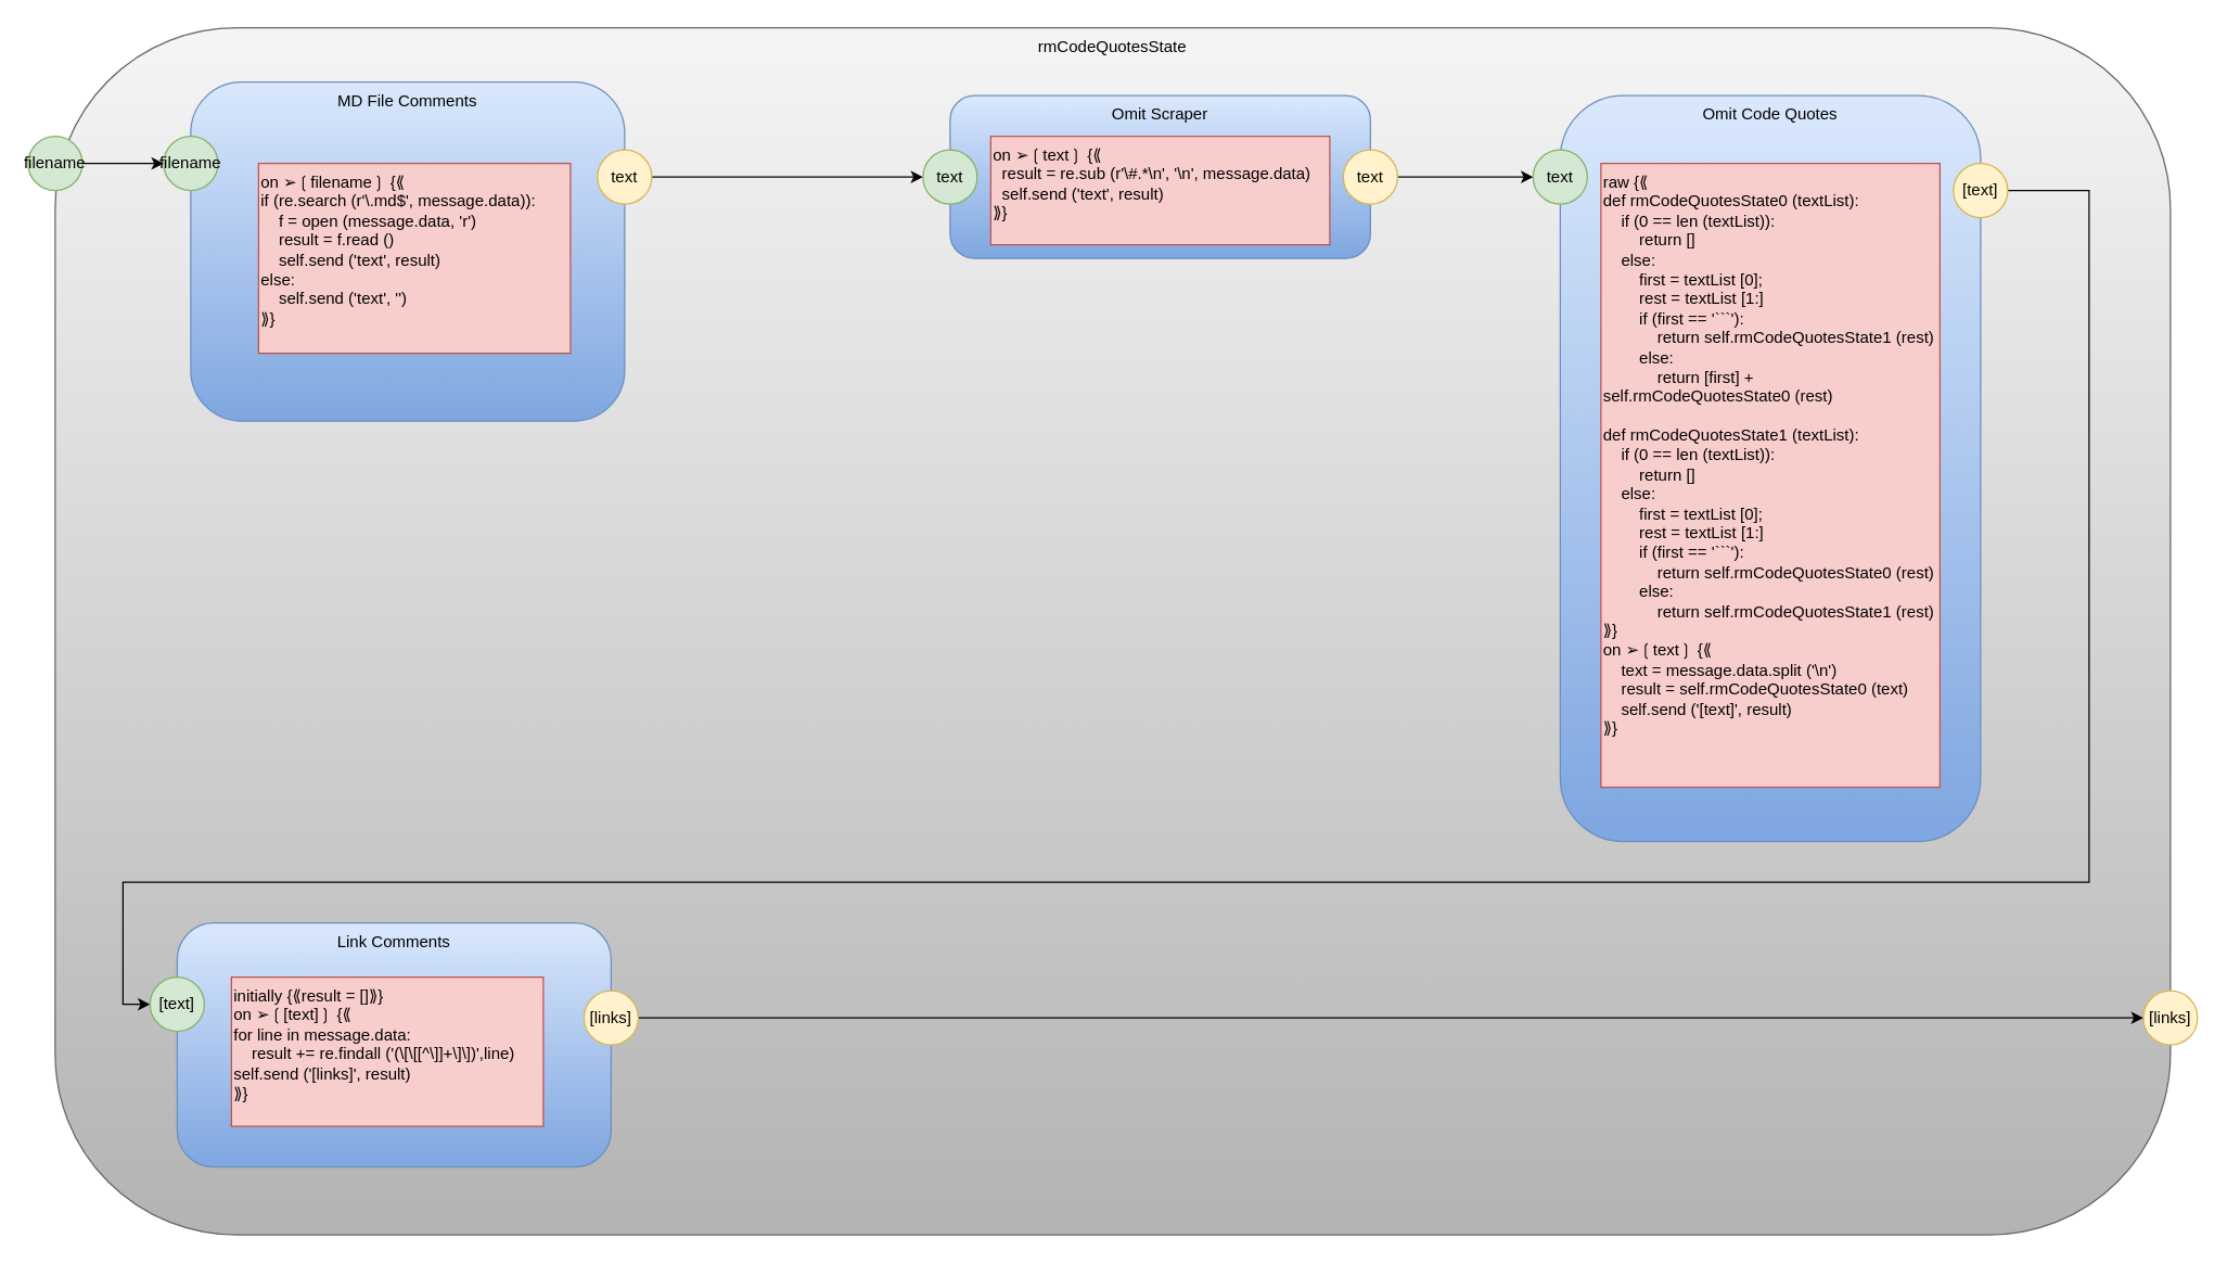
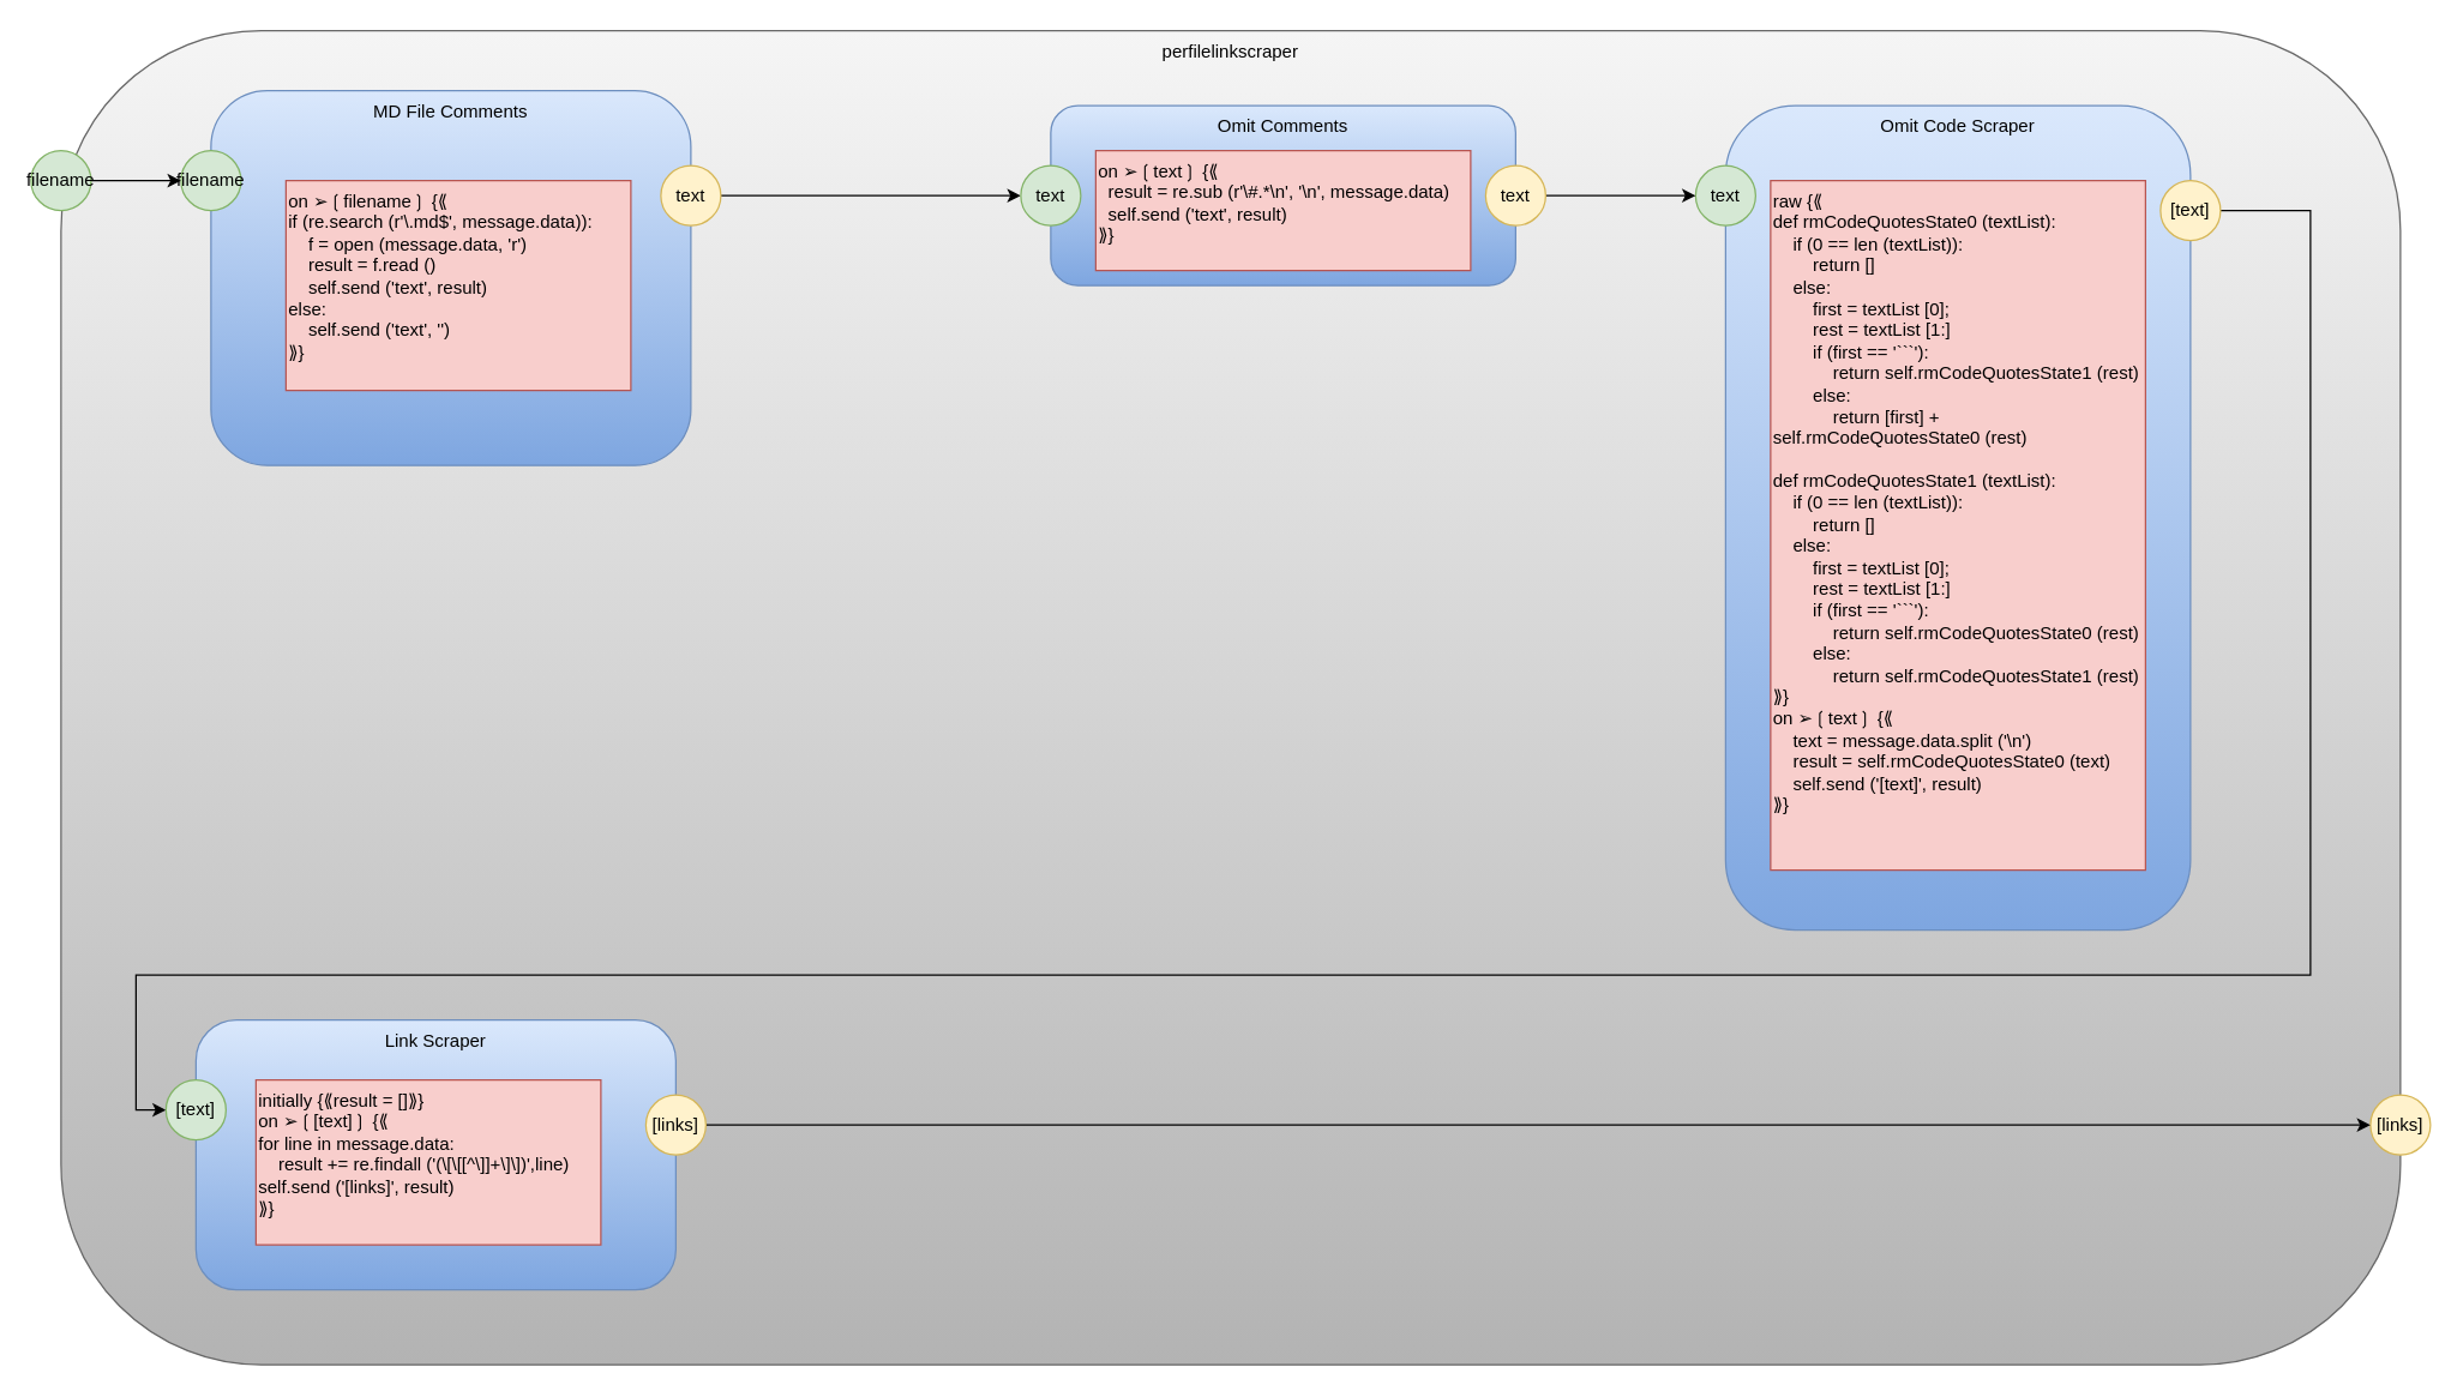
- <mxCell id="2" value="rmCodeQuotesState" style="rounded=1;whiteSpace=wrap;html=1;horizontal=1;verticalAlign=top;fillColor=#f5f5f5;strokeColor=#666666;gradientColor=#b3b3b3;" parent="1" vertex="1"><mxGeometry x="40" y="20" width="1560" height="890" as="geometry" /></mxCell>
+ <mxCell id="2" value="perfilelinkscraper" style="rounded=1;whiteSpace=wrap;html=1;horizontal=1;verticalAlign=top;fillColor=#f5f5f5;strokeColor=#666666;gradientColor=#b3b3b3;" parent="1" vertex="1"><mxGeometry x="40" y="20" width="1560" height="890" as="geometry" /></mxCell>
- <mxCell id="11" value="Omit Scraper" style="rounded=1;whiteSpace=wrap;html=1;horizontal=1;verticalAlign=top;gradientColor=#7ea6e0;fillColor=#dae8fc;strokeColor=#6c8ebf;" parent="1" vertex="1"><mxGeometry x="700" y="70" width="310" height="120" as="geometry" /></mxCell>
+ <mxCell id="11" value="Omit Comments" style="rounded=1;whiteSpace=wrap;html=1;horizontal=1;verticalAlign=top;gradientColor=#7ea6e0;fillColor=#dae8fc;strokeColor=#6c8ebf;" parent="1" vertex="1"><mxGeometry x="700" y="70" width="310" height="120" as="geometry" /></mxCell>
- <mxCell id="7" value="Omit Code Quotes" style="rounded=1;whiteSpace=wrap;html=1;horizontal=1;verticalAlign=top;strokeColor=#6c8ebf;fillColor=#dae8fc;gradientColor=#7ea6e0;" parent="1" vertex="1"><mxGeometry x="1150" y="70" width="310" height="550" as="geometry" /></mxCell>
+ <mxCell id="7" value="Omit Code Scraper" style="rounded=1;whiteSpace=wrap;html=1;horizontal=1;verticalAlign=top;strokeColor=#6c8ebf;fillColor=#dae8fc;gradientColor=#7ea6e0;" parent="1" vertex="1"><mxGeometry x="1150" y="70" width="310" height="550" as="geometry" /></mxCell>
- <mxCell id="18" value="Link Comments" style="rounded=1;whiteSpace=wrap;html=1;horizontal=1;verticalAlign=top;strokeColor=#6c8ebf;fillColor=#dae8fc;gradientColor=#7ea6e0;" parent="1" vertex="1"><mxGeometry x="130" y="680" width="320" height="180" as="geometry" /></mxCell>
+ <mxCell id="18" value="Link Scraper" style="rounded=1;whiteSpace=wrap;html=1;horizontal=1;verticalAlign=top;strokeColor=#6c8ebf;fillColor=#dae8fc;gradientColor=#7ea6e0;" parent="1" vertex="1"><mxGeometry x="130" y="680" width="320" height="180" as="geometry" /></mxCell>
